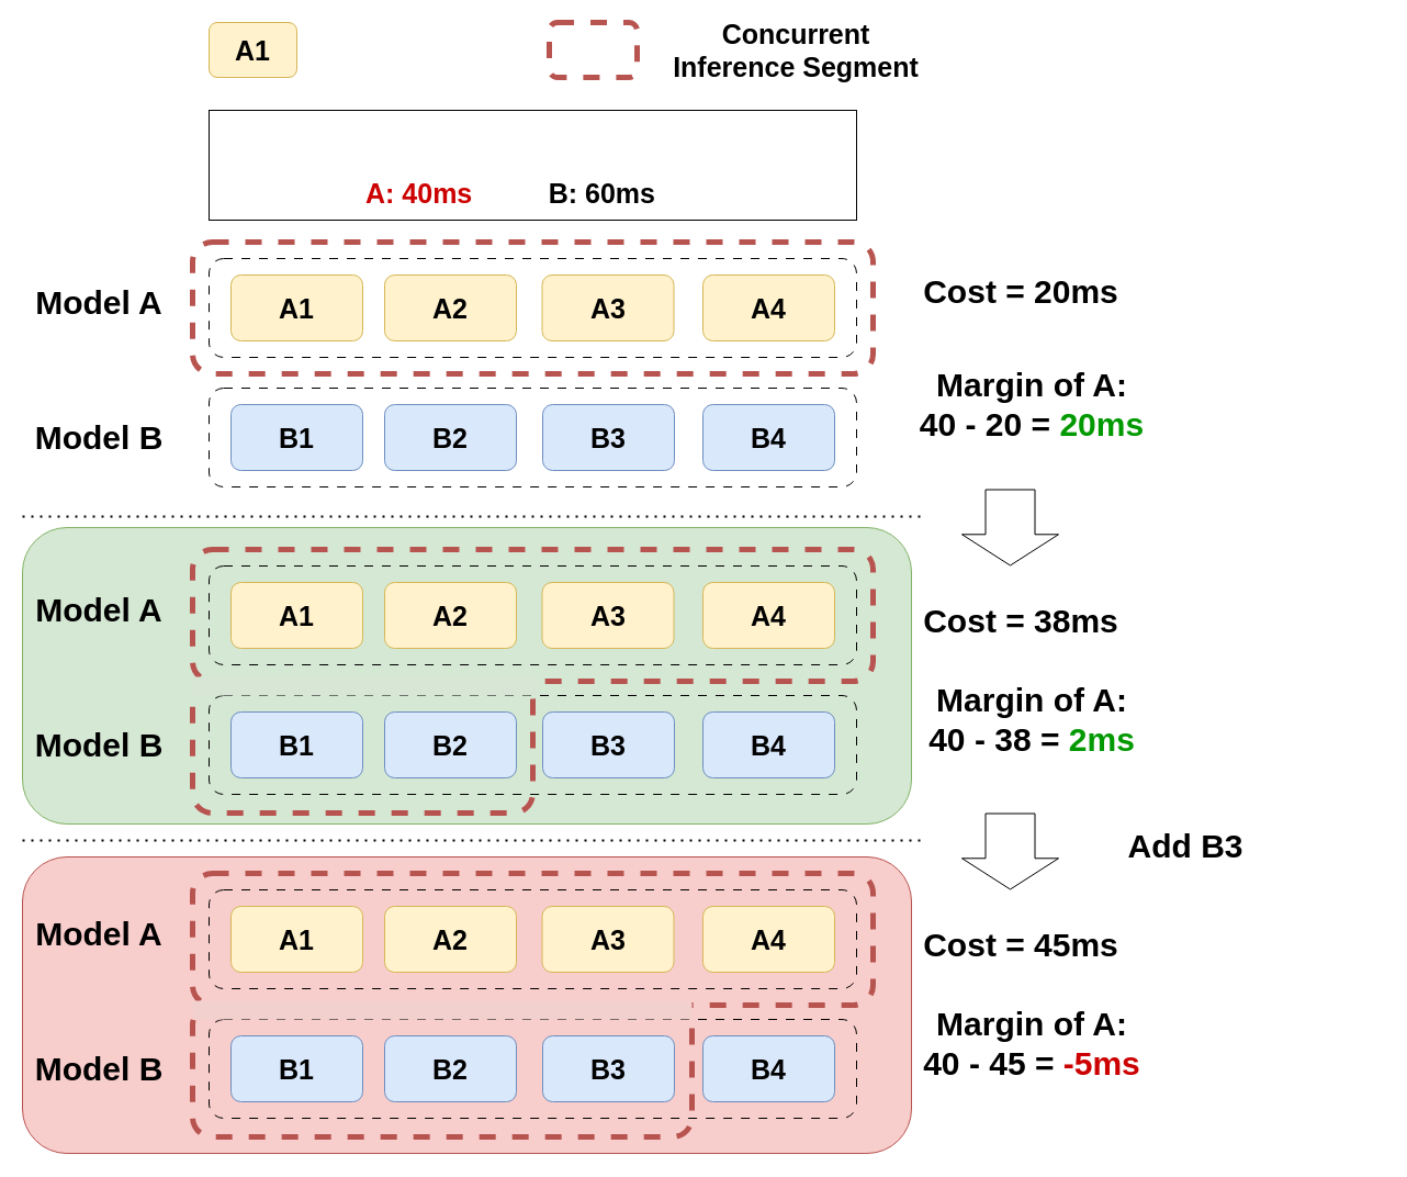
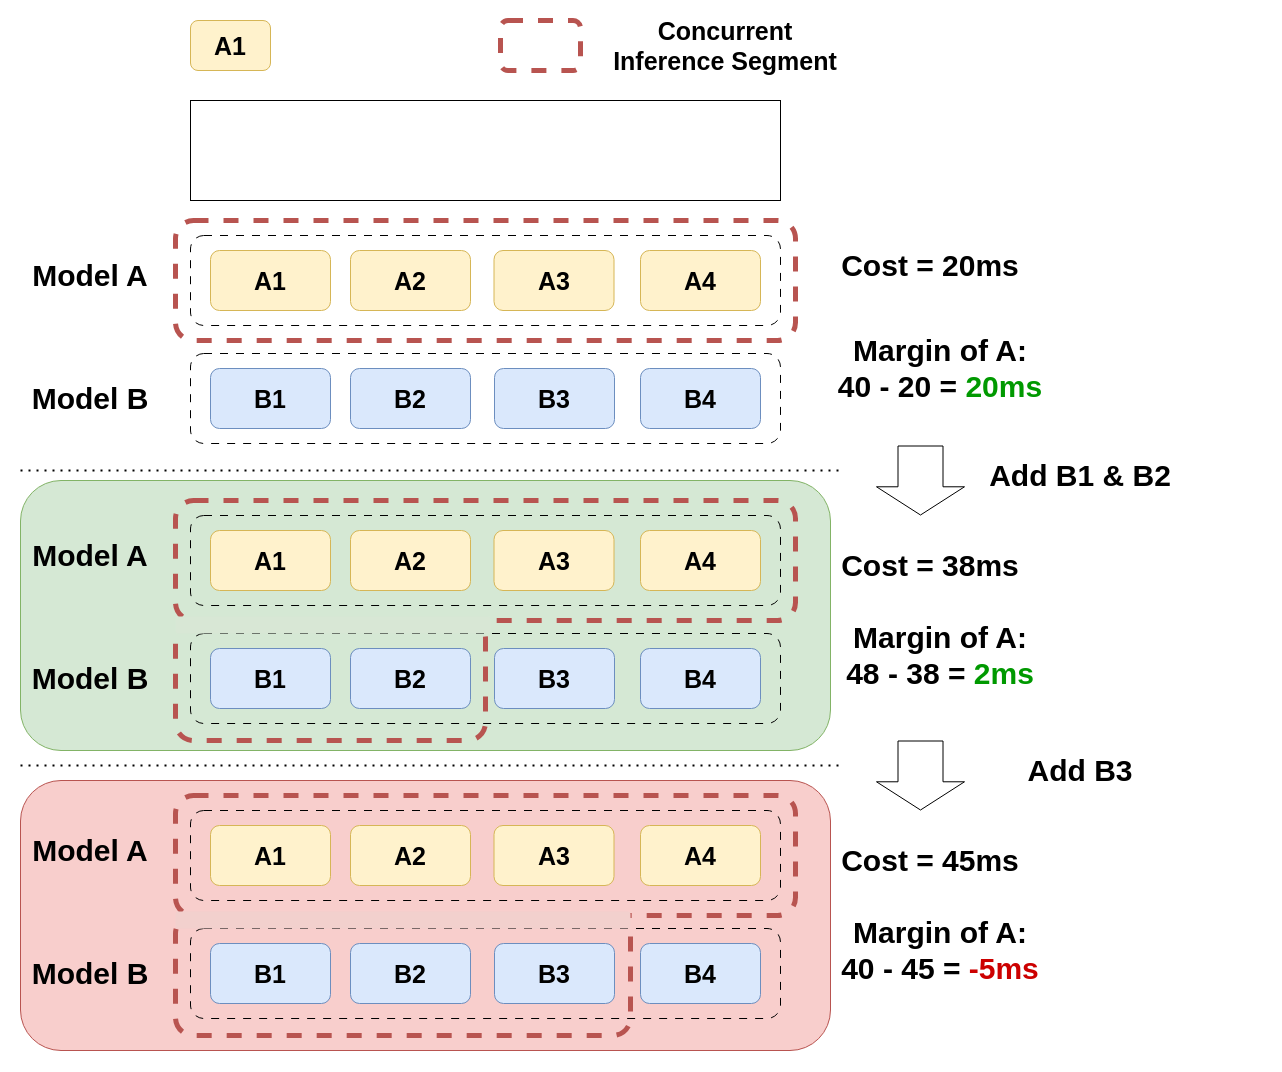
- <mxCell id="17" value="&lt;b&gt;&lt;font style=&quot;font-size: 25px;&quot;&gt;&lt;font color=&quot;#cc0000&quot;&gt;A: 40ms&lt;/font&gt;&amp;nbsp; &amp;nbsp; &amp;nbsp; &amp;nbsp; &amp;nbsp; B: 60ms&lt;/font&gt;&lt;/b&gt;" style="text;strokeColor=none;align=center;fillColor=none;html=1;verticalAlign=middle;whiteSpace=wrap;rounded=0;shadow=0;" parent="1" vertex="1"><mxGeometry x="220" y="160" width="490" height="30" as="geometry" /></mxCell>
+ <mxCell id="24" value="&lt;b&gt;&lt;font style=&quot;font-size: 30px;&quot;&gt;Add B1 &amp;amp; B2&lt;/font&gt;&lt;/b&gt;" style="text;strokeColor=none;align=center;fillColor=none;html=1;verticalAlign=middle;whiteSpace=wrap;rounded=0;shadow=0;" parent="1" vertex="1"><mxGeometry x="900" y="460" width="360" height="30" as="geometry" /></mxCell>
- <mxCell id="43" value="&lt;b&gt;&lt;font style=&quot;font-size: 30px;&quot;&gt;Margin of A:&lt;br&gt;40 - 38 = &lt;font color=&quot;#009900&quot;&gt;2ms&lt;/font&gt;&lt;br&gt;&lt;/font&gt;&lt;/b&gt;" style="text;strokeColor=none;align=center;fillColor=none;html=1;verticalAlign=middle;whiteSpace=wrap;rounded=0;shadow=0;" parent="1" vertex="1"><mxGeometry x="760" y="640" width="360" height="30" as="geometry" /></mxCell>
+ <mxCell id="43" value="&lt;b&gt;&lt;font style=&quot;font-size: 30px;&quot;&gt;Margin of A:&lt;br&gt;48 - 38 = &lt;font color=&quot;#009900&quot;&gt;2ms&lt;/font&gt;&lt;br&gt;&lt;/font&gt;&lt;/b&gt;" style="text;strokeColor=none;align=center;fillColor=none;html=1;verticalAlign=middle;whiteSpace=wrap;rounded=0;shadow=0;" parent="1" vertex="1"><mxGeometry x="760" y="640" width="360" height="30" as="geometry" /></mxCell>
